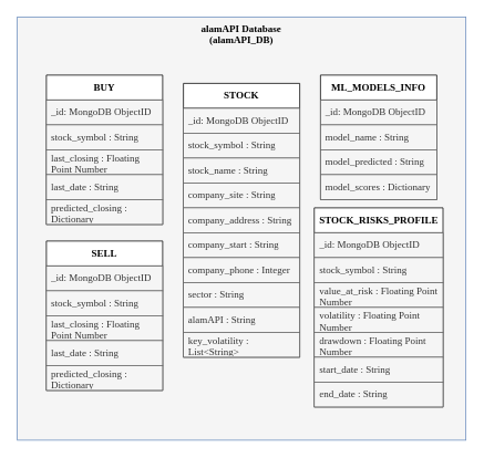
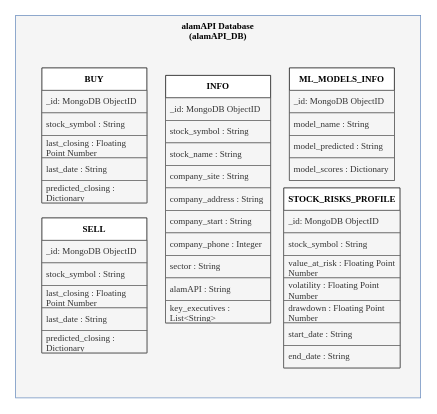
- <mxCell id="15" value="&lt;b&gt;STOCK&lt;/b&gt;" style="swimlane;fontStyle=0;childLayout=stackLayout;horizontal=1;startSize=30;horizontalStack=0;resizeParent=1;resizeParentMax=0;resizeLast=0;collapsible=1;marginBottom=0;whiteSpace=wrap;html=1;fontFamily=CMU;fontSource=https%3A%2F%2Ffontlibrary.org%2F%2Fface%2Fcmu-serif;" parent="1" vertex="1"><mxGeometry x="220" y="100" width="140" height="330" as="geometry"><mxRectangle x="100" y="160" width="40" height="40" as="alternateBounds" /></mxGeometry></mxCell>
+ <mxCell id="15" value="&lt;b&gt;INFO&lt;/b&gt;" style="swimlane;fontStyle=0;childLayout=stackLayout;horizontal=1;startSize=30;horizontalStack=0;resizeParent=1;resizeParentMax=0;resizeLast=0;collapsible=1;marginBottom=0;whiteSpace=wrap;html=1;fontFamily=CMU;fontSource=https%3A%2F%2Ffontlibrary.org%2F%2Fface%2Fcmu-serif;" parent="1" vertex="1"><mxGeometry x="220" y="100" width="140" height="330" as="geometry"><mxRectangle x="100" y="160" width="40" height="40" as="alternateBounds" /></mxGeometry></mxCell>
- <mxCell id="25" value="key_volatility : List&amp;lt;String&amp;gt;" style="text;align=left;verticalAlign=middle;spacingLeft=4;spacingRight=4;overflow=hidden;points=[[0,0.5],[1,0.5]];portConstraint=eastwest;rotatable=0;whiteSpace=wrap;html=1;fillColor=#f5f5f5;fontColor=#333333;strokeColor=#666666;fontFamily=CMU;fontSource=https%3A%2F%2Ffontlibrary.org%2F%2Fface%2Fcmu-serif;" parent="15" vertex="1"><mxGeometry y="300" width="140" height="30" as="geometry" /></mxCell>
+ <mxCell id="25" value="key_executives : List&amp;lt;String&amp;gt;" style="text;align=left;verticalAlign=middle;spacingLeft=4;spacingRight=4;overflow=hidden;points=[[0,0.5],[1,0.5]];portConstraint=eastwest;rotatable=0;whiteSpace=wrap;html=1;fillColor=#f5f5f5;fontColor=#333333;strokeColor=#666666;fontFamily=CMU;fontSource=https%3A%2F%2Ffontlibrary.org%2F%2Fface%2Fcmu-serif;" parent="15" vertex="1"><mxGeometry y="300" width="140" height="30" as="geometry" /></mxCell>
